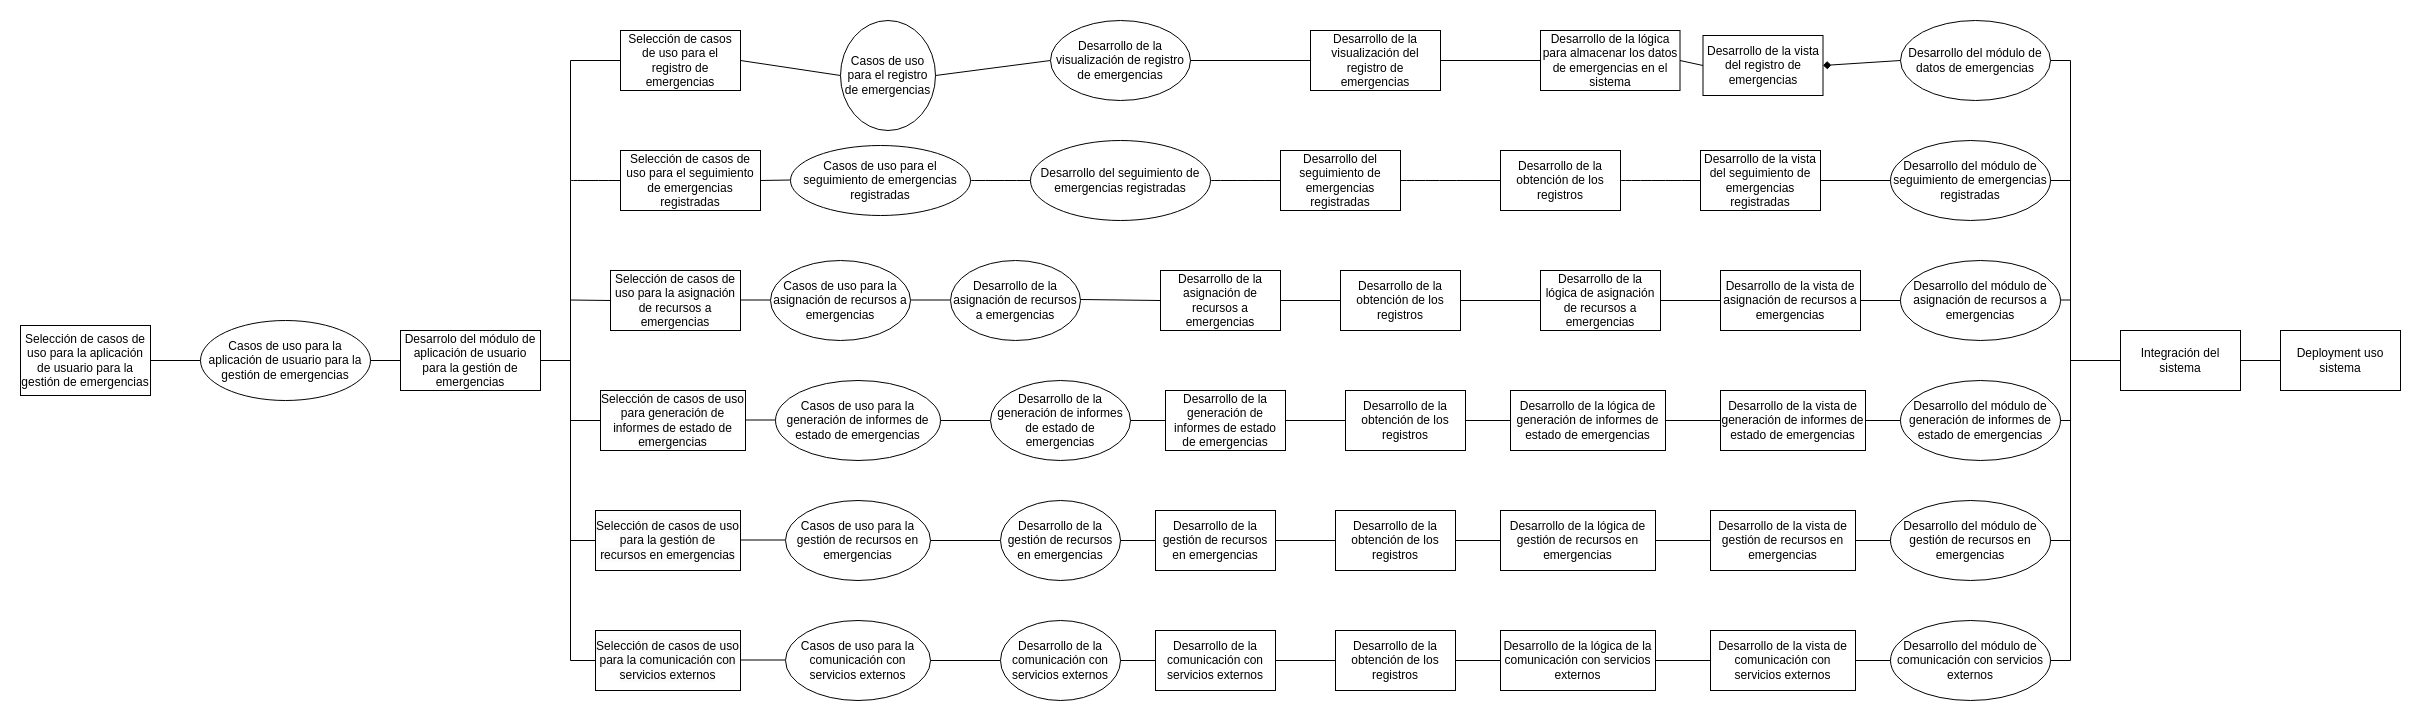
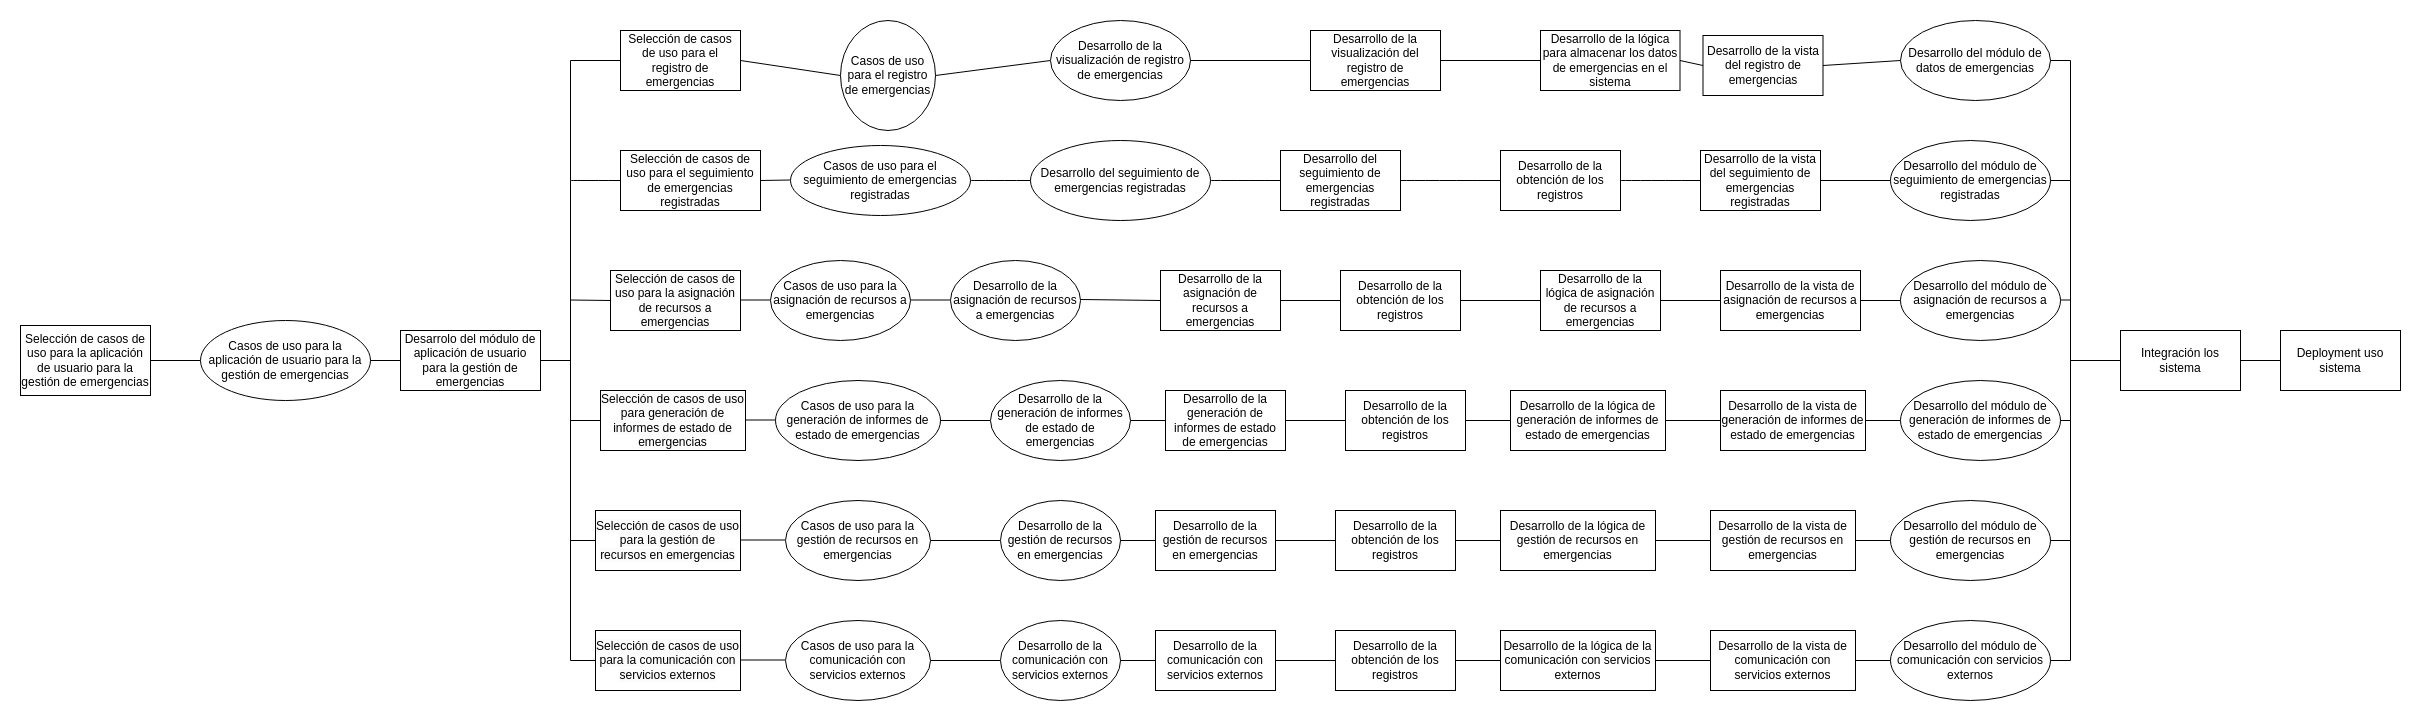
- <mxCell id="94" value="" style="endArrow=diamond;html=1;rounded=0;entryX=1;entryY=0.5;entryDx=0;entryDy=0;exitX=0;exitY=0.5;exitDx=0;exitDy=0;" edge="1" parent="1" source="52" target="93"><mxGeometry width="50" height="50" relative="1" as="geometry"><mxPoint x="1743" y="70" as="sourcePoint" /><mxPoint x="1690" y="70" as="targetPoint" /><Array as="points" /></mxGeometry></mxCell>
+ <mxCell id="94" value="" style="endArrow=none;html=1;rounded=0;entryX=1;entryY=0.5;entryDx=0;entryDy=0;exitX=0;exitY=0.5;exitDx=0;exitDy=0;" edge="1" parent="1" source="52" target="93"><mxGeometry width="50" height="50" relative="1" as="geometry"><mxPoint x="1743" y="70" as="sourcePoint" /><mxPoint x="1690" y="70" as="targetPoint" /><Array as="points" /></mxGeometry></mxCell>
- <mxCell id="44" value="Integración del sistema" style="rounded=0;whiteSpace=wrap;html=1;" parent="1" vertex="1"><mxGeometry x="2120" y="330" width="120" height="60" as="geometry" /></mxCell>
+ <mxCell id="44" value="Integración los sistema" style="rounded=0;whiteSpace=wrap;html=1;" parent="1" vertex="1"><mxGeometry x="2120" y="330" width="120" height="60" as="geometry" /></mxCell>
